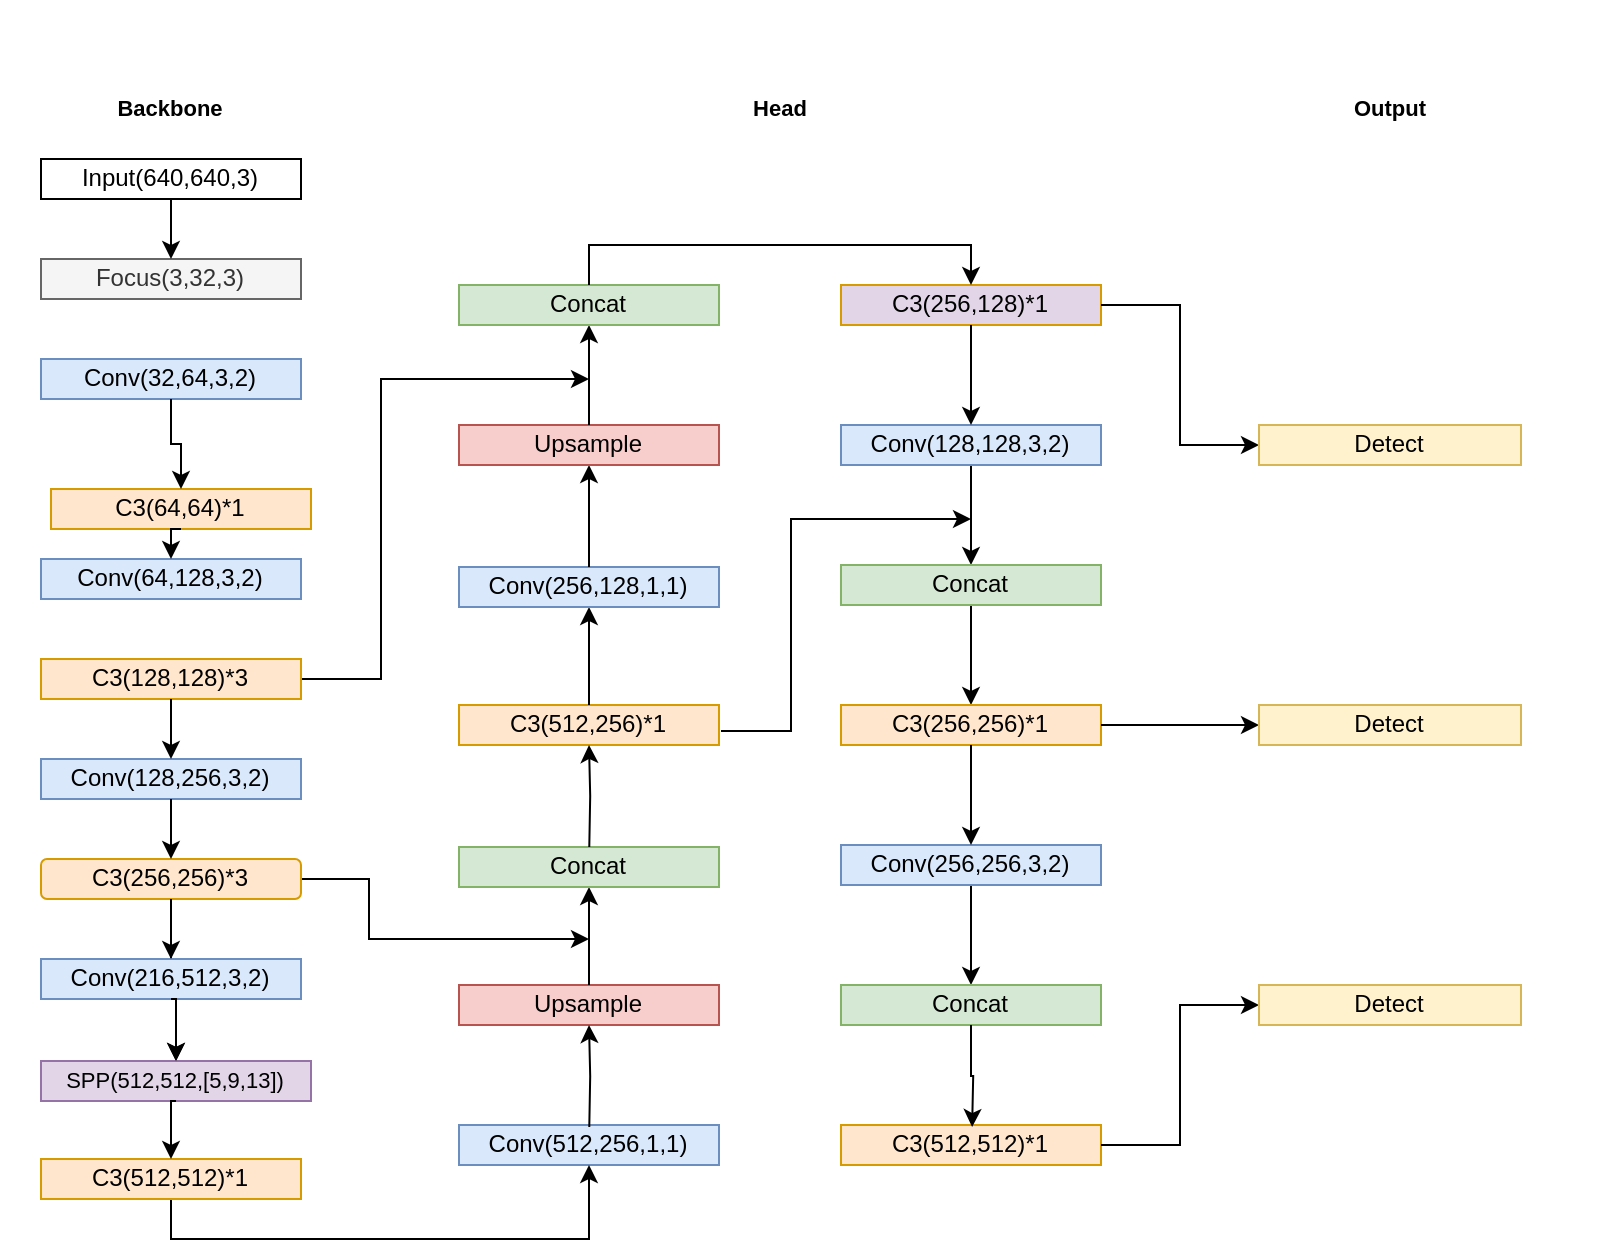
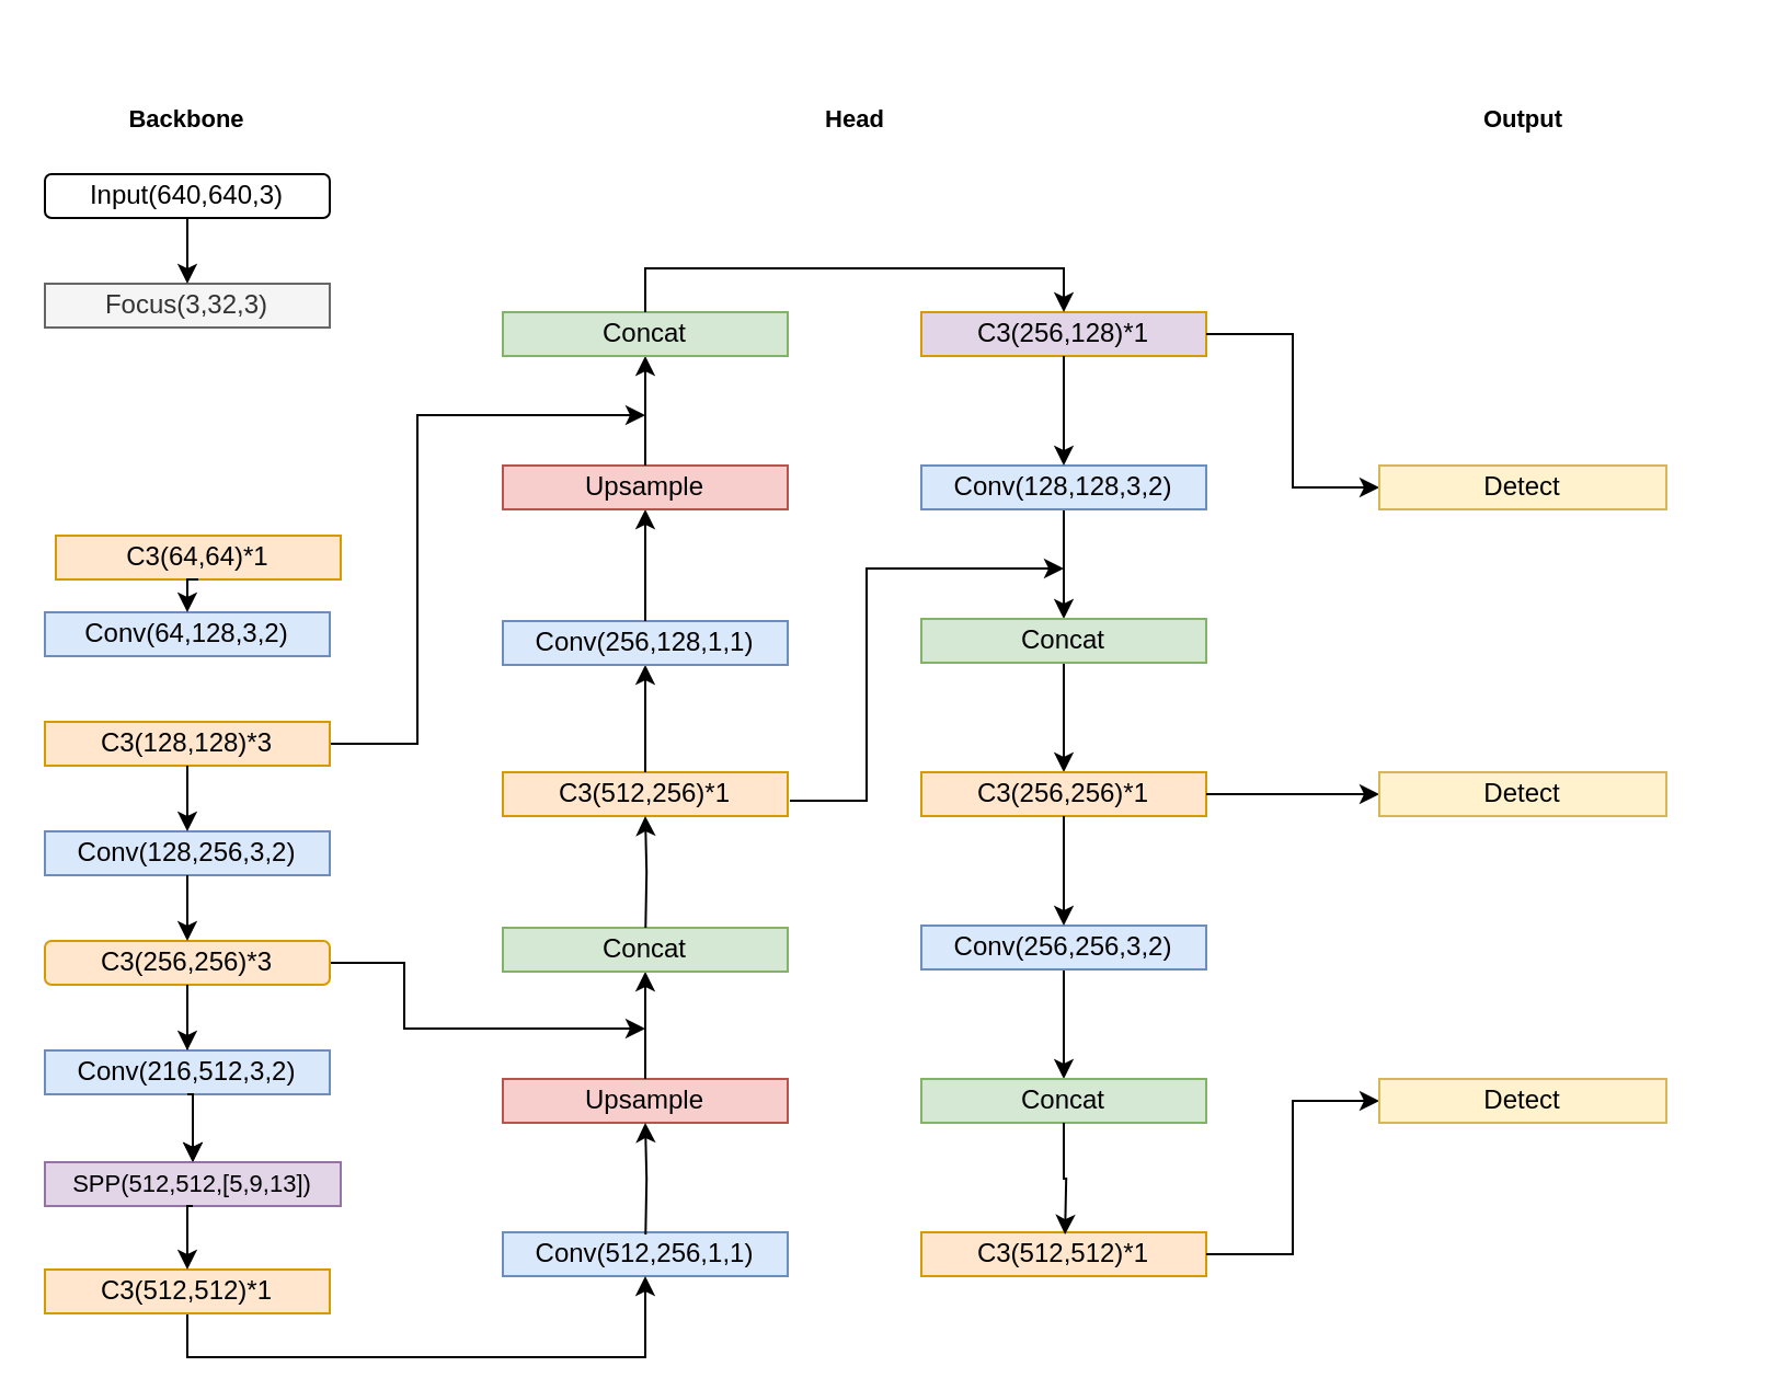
- <mxCell id="41" value="Input(640,640,3)" style="rounded=0;whiteSpace=wrap;html=1;" vertex="1" parent="2"><mxGeometry y="59" width="130" height="20" as="geometry" /></mxCell>
+ <mxCell id="41" value="Input(640,640,3)" style="whiteSpace=wrap;html=1;rounded=1;" vertex="1" parent="2"><mxGeometry y="59" width="130" height="20" as="geometry" /></mxCell>
- <mxCell id="44" value="Conv(32,64,3,2)" style="rounded=0;whiteSpace=wrap;html=1;fillColor=#dae8fc;strokeColor=#6c8ebf;" vertex="1" parent="2"><mxGeometry y="159" width="130" height="20" as="geometry" /></mxCell>
- <mxCell id="46" style="edgeStyle=orthogonalEdgeStyle;rounded=0;orthogonalLoop=1;jettySize=auto;html=1;exitX=0.5;exitY=1;exitDx=0;exitDy=0;entryX=0.5;entryY=0;entryDx=0;entryDy=0;fontSize=11;" edge="1" parent="2" source="44" target="45"><mxGeometry relative="1" as="geometry" /></mxCell>
